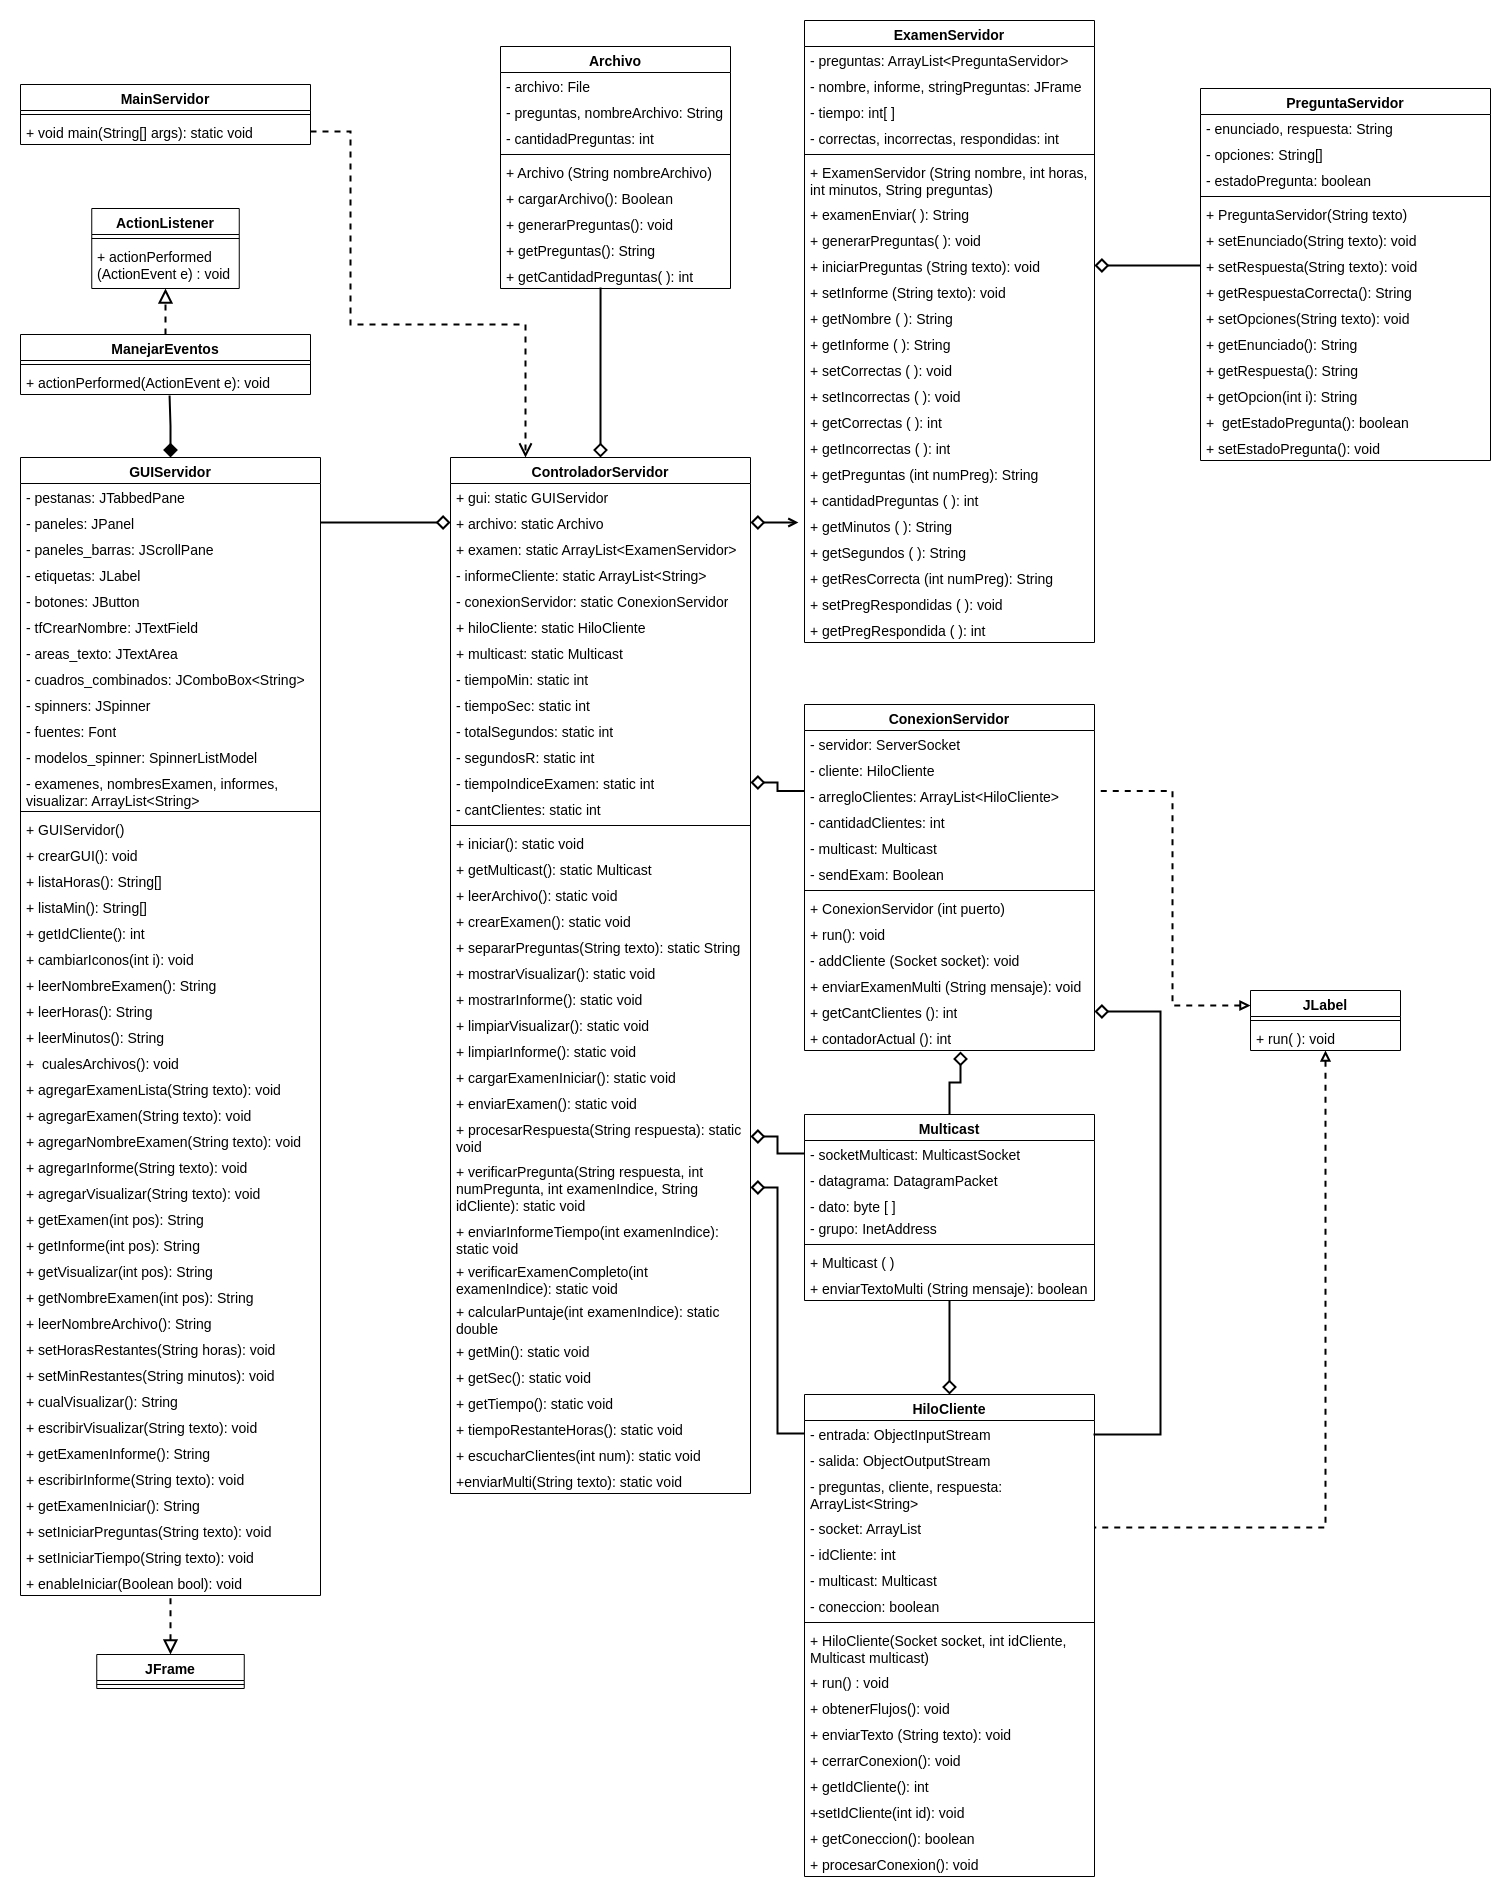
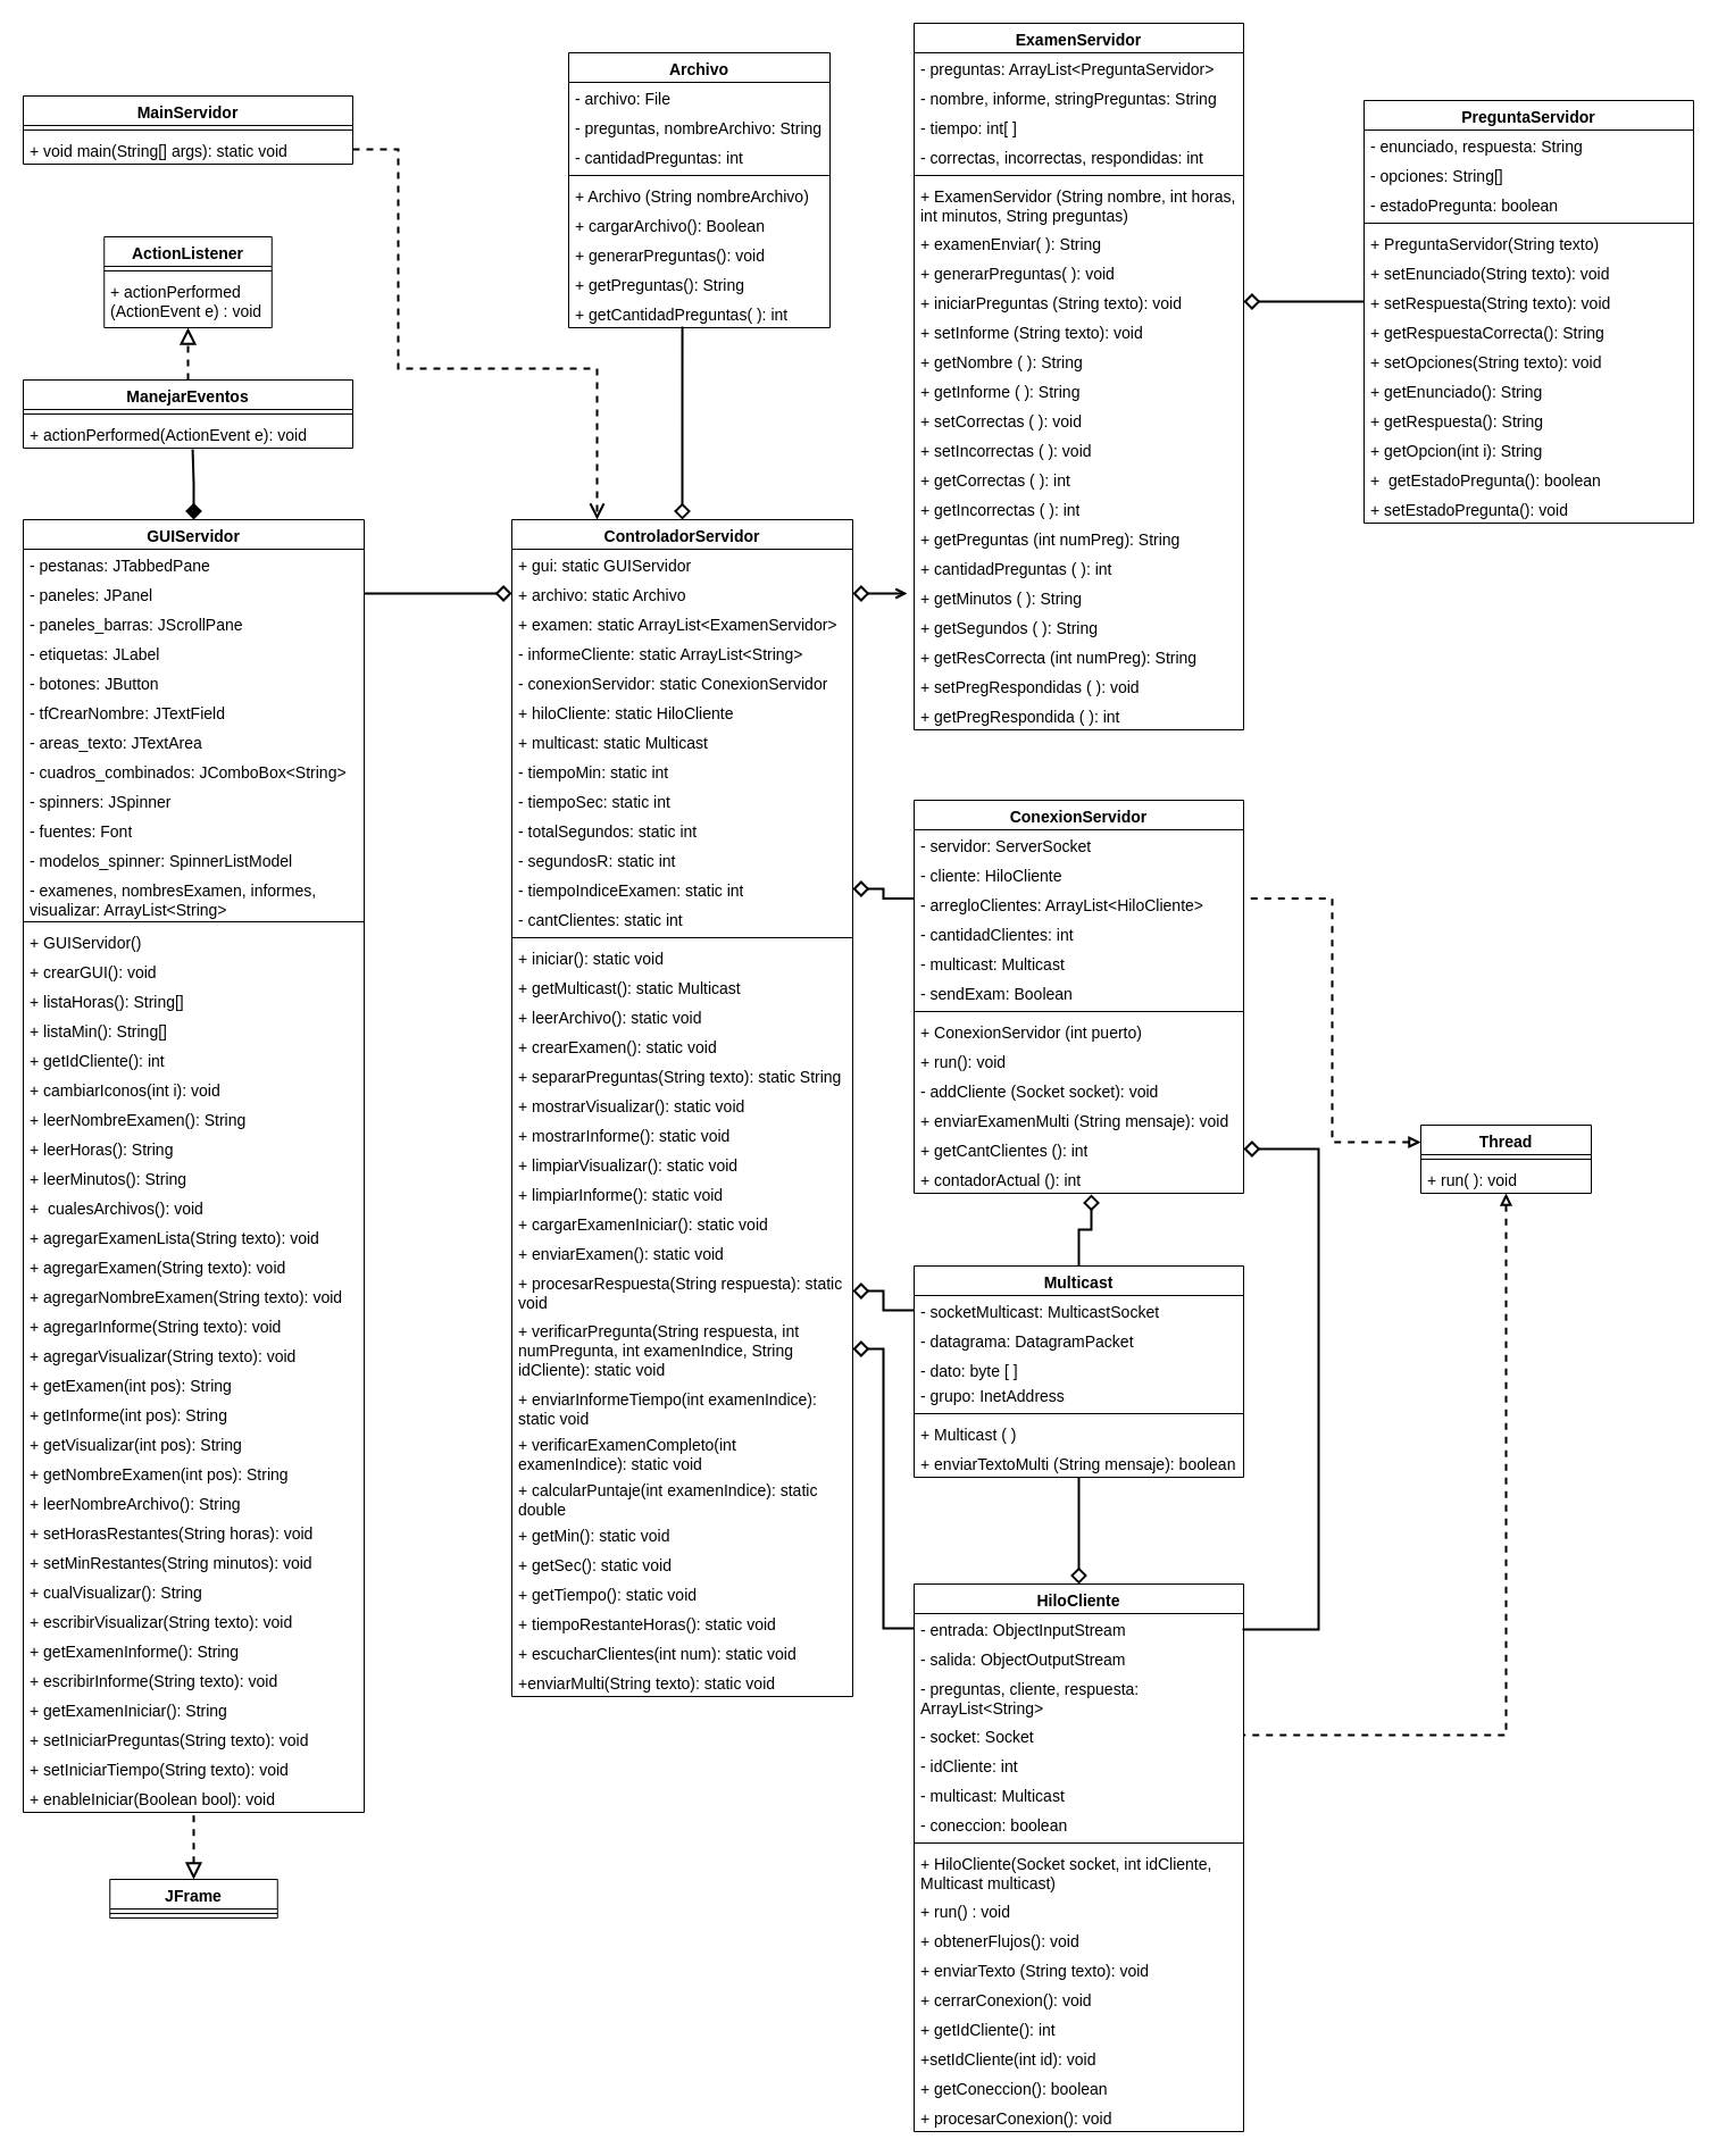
- <mxCell id="29" value="- nombre, informe, stringPreguntas: JFrame" style="text;strokeColor=none;fillColor=none;align=left;verticalAlign=top;spacingLeft=4;spacingRight=4;overflow=hidden;rotatable=0;points=[[0,0.5],[1,0.5]];portConstraint=eastwest;whiteSpace=wrap;html=1;fontSize=14;" parent="27" vertex="1"><mxGeometry y="52" width="290" height="26" as="geometry" /></mxCell>
+ <mxCell id="29" value="- nombre, informe, stringPreguntas: String" style="text;strokeColor=none;fillColor=none;align=left;verticalAlign=top;spacingLeft=4;spacingRight=4;overflow=hidden;rotatable=0;points=[[0,0.5],[1,0.5]];portConstraint=eastwest;whiteSpace=wrap;html=1;fontSize=14;" parent="27" vertex="1"><mxGeometry y="52" width="290" height="26" as="geometry" /></mxCell>
- <mxCell id="140" value="JLabel" style="swimlane;fontStyle=1;align=center;verticalAlign=top;childLayout=stackLayout;horizontal=1;startSize=26;horizontalStack=0;resizeParent=1;resizeParentMax=0;resizeLast=0;collapsible=1;marginBottom=0;whiteSpace=wrap;html=1;fontSize=14;" parent="1" vertex="1"><mxGeometry x="1250" y="990" width="150" height="60" as="geometry" /></mxCell>
+ <mxCell id="140" value="Thread" style="swimlane;fontStyle=1;align=center;verticalAlign=top;childLayout=stackLayout;horizontal=1;startSize=26;horizontalStack=0;resizeParent=1;resizeParentMax=0;resizeLast=0;collapsible=1;marginBottom=0;whiteSpace=wrap;html=1;fontSize=14;" parent="1" vertex="1"><mxGeometry x="1250" y="990" width="150" height="60" as="geometry" /></mxCell>
- <mxCell id="56" value="- socket: ArrayList" style="text;strokeColor=none;fillColor=none;align=left;verticalAlign=top;spacingLeft=4;spacingRight=4;overflow=hidden;rotatable=0;points=[[0,0.5],[1,0.5]];portConstraint=eastwest;whiteSpace=wrap;html=1;fontSize=14;" parent="52" vertex="1"><mxGeometry y="120" width="290" height="26" as="geometry" /></mxCell>
+ <mxCell id="56" value="- socket: Socket" style="text;strokeColor=none;fillColor=none;align=left;verticalAlign=top;spacingLeft=4;spacingRight=4;overflow=hidden;rotatable=0;points=[[0,0.5],[1,0.5]];portConstraint=eastwest;whiteSpace=wrap;html=1;fontSize=14;" parent="52" vertex="1"><mxGeometry y="120" width="290" height="26" as="geometry" /></mxCell>
